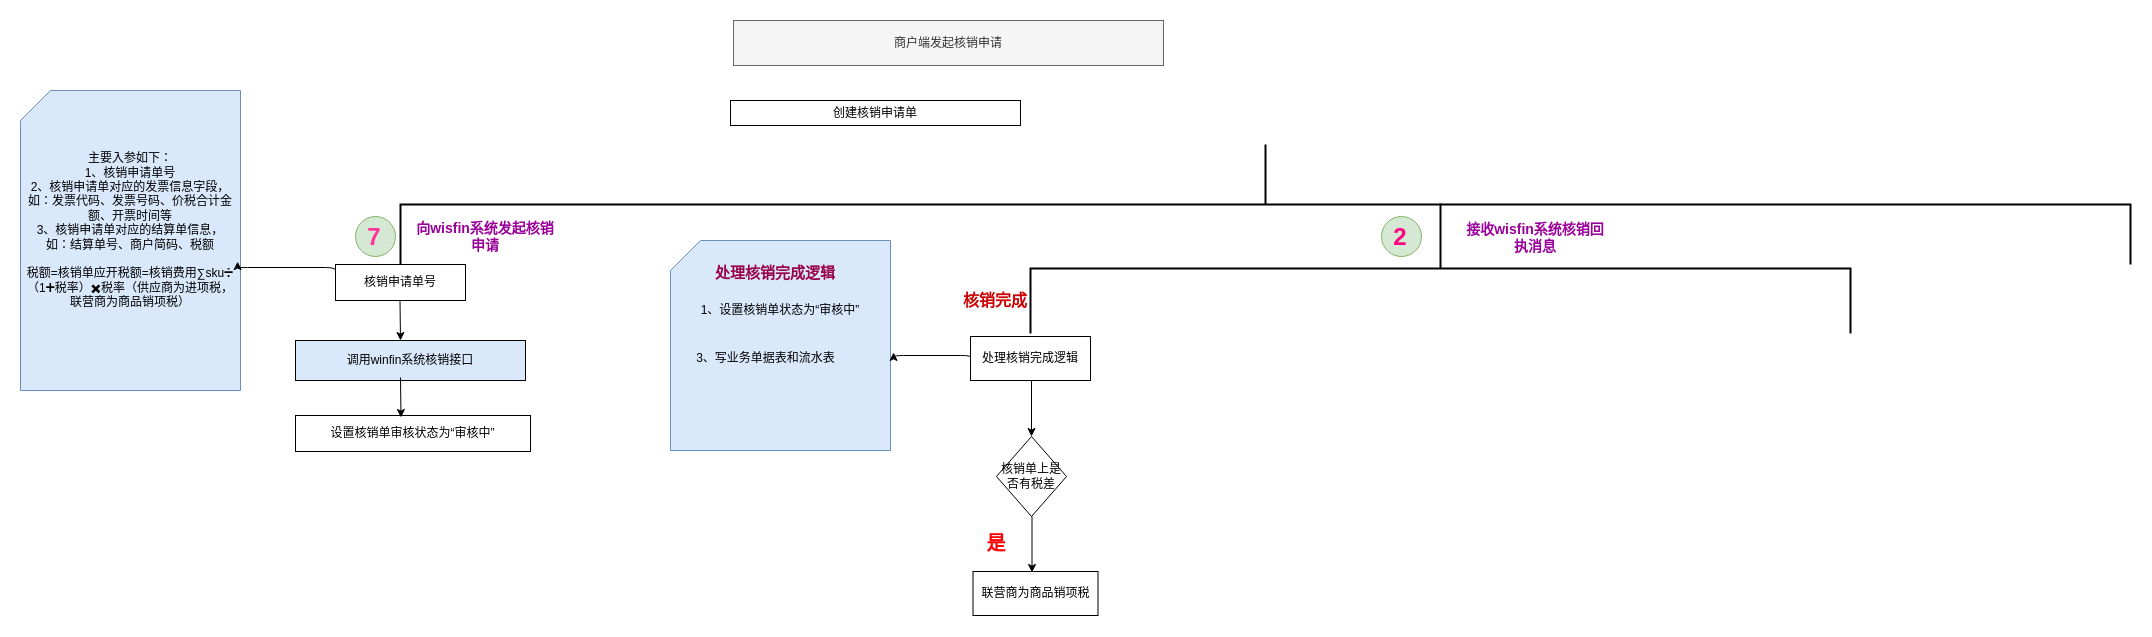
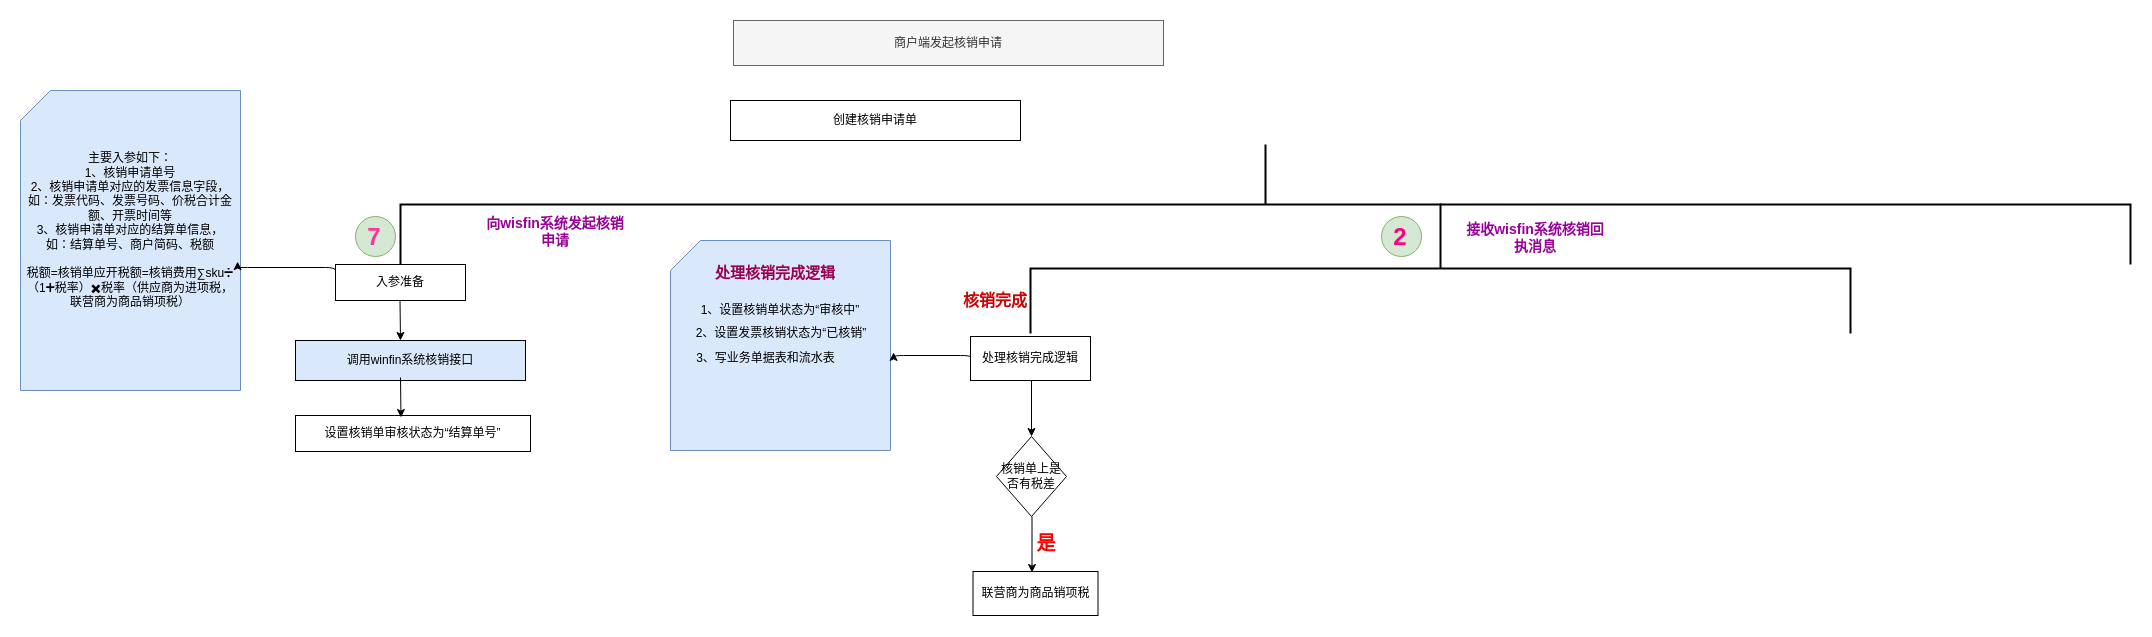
- <mxCell id="3" value="创建核销申请单" style="rounded=0;whiteSpace=wrap;html=1;" vertex="1" parent="1"><mxGeometry x="730" y="100" width="290" height="25" as="geometry" /></mxCell>
+ <mxCell id="3" value="创建核销申请单" style="rounded=0;whiteSpace=wrap;html=1;" vertex="1" parent="1"><mxGeometry x="730" y="100" width="290" height="40" as="geometry" /></mxCell>
- <mxCell id="7" value="&lt;font style=&quot;font-size: 14px&quot; color=&quot;#990099&quot;&gt;&lt;b&gt;向wisfin系统发起核销申请&lt;/b&gt;&lt;/font&gt;" style="text;html=1;strokeColor=none;fillColor=none;align=center;verticalAlign=middle;whiteSpace=wrap;rounded=0;" vertex="1" parent="1"><mxGeometry x="410" y="226" width="150" height="20" as="geometry" /></mxCell>
+ <mxCell id="7" value="&lt;font style=&quot;font-size: 14px&quot; color=&quot;#990099&quot;&gt;&lt;b&gt;向wisfin系统发起核销申请&lt;/b&gt;&lt;/font&gt;" style="text;html=1;strokeColor=none;fillColor=none;align=center;verticalAlign=middle;whiteSpace=wrap;rounded=0;" vertex="1" parent="1"><mxGeometry x="480" y="221" width="150" height="20" as="geometry" /></mxCell>
- <mxCell id="8" value="核销申请单号" style="rounded=0;whiteSpace=wrap;html=1;strokeWidth=1;fillColor=#FFFFFF;" vertex="1" parent="1"><mxGeometry x="335" y="264" width="130" height="36" as="geometry" /></mxCell>
+ <mxCell id="8" value="入参准备" style="rounded=0;whiteSpace=wrap;html=1;strokeWidth=1;fillColor=#FFFFFF;" vertex="1" parent="1"><mxGeometry x="335" y="264" width="130" height="36" as="geometry" /></mxCell>
+ <mxCell id="25" value="2、设置发票核销状态为“已核销”" style="text;html=1;strokeColor=none;fillColor=none;align=center;verticalAlign=middle;whiteSpace=wrap;rounded=0;" vertex="1" parent="1"><mxGeometry x="681" y="323" width="200" height="20" as="geometry" /></mxCell>
- <mxCell id="16" value="设置核销单审核状态为“审核中”" style="rounded=0;whiteSpace=wrap;html=1;strokeWidth=1;fillColor=#FFFFFF;" vertex="1" parent="1"><mxGeometry x="295" y="415" width="235" height="36" as="geometry" /></mxCell>
+ <mxCell id="16" value="设置核销单审核状态为“结算单号”" style="rounded=0;whiteSpace=wrap;html=1;strokeWidth=1;fillColor=#FFFFFF;" vertex="1" parent="1"><mxGeometry x="295" y="415" width="235" height="36" as="geometry" /></mxCell>
- <mxCell id="32" value="&lt;font style=&quot;font-size: 19px&quot;&gt;&lt;b&gt;&lt;font style=&quot;font-size: 19px&quot; color=&quot;#FF0000&quot;&gt;是&lt;/font&gt;&lt;/b&gt;&lt;/font&gt;" style="text;html=1;strokeColor=none;fillColor=none;align=center;verticalAlign=middle;whiteSpace=wrap;rounded=0;" vertex="1" parent="1"><mxGeometry x="976" y="533.5" width="40" height="20" as="geometry" /></mxCell>
+ <mxCell id="32" value="&lt;font style=&quot;font-size: 19px&quot;&gt;&lt;b&gt;&lt;font style=&quot;font-size: 19px&quot; color=&quot;#FF0000&quot;&gt;是&lt;/font&gt;&lt;/b&gt;&lt;/font&gt;" style="text;html=1;strokeColor=none;fillColor=none;align=center;verticalAlign=middle;whiteSpace=wrap;rounded=0;" vertex="1" parent="1"><mxGeometry x="1026" y="533.5" width="40" height="20" as="geometry" /></mxCell>
